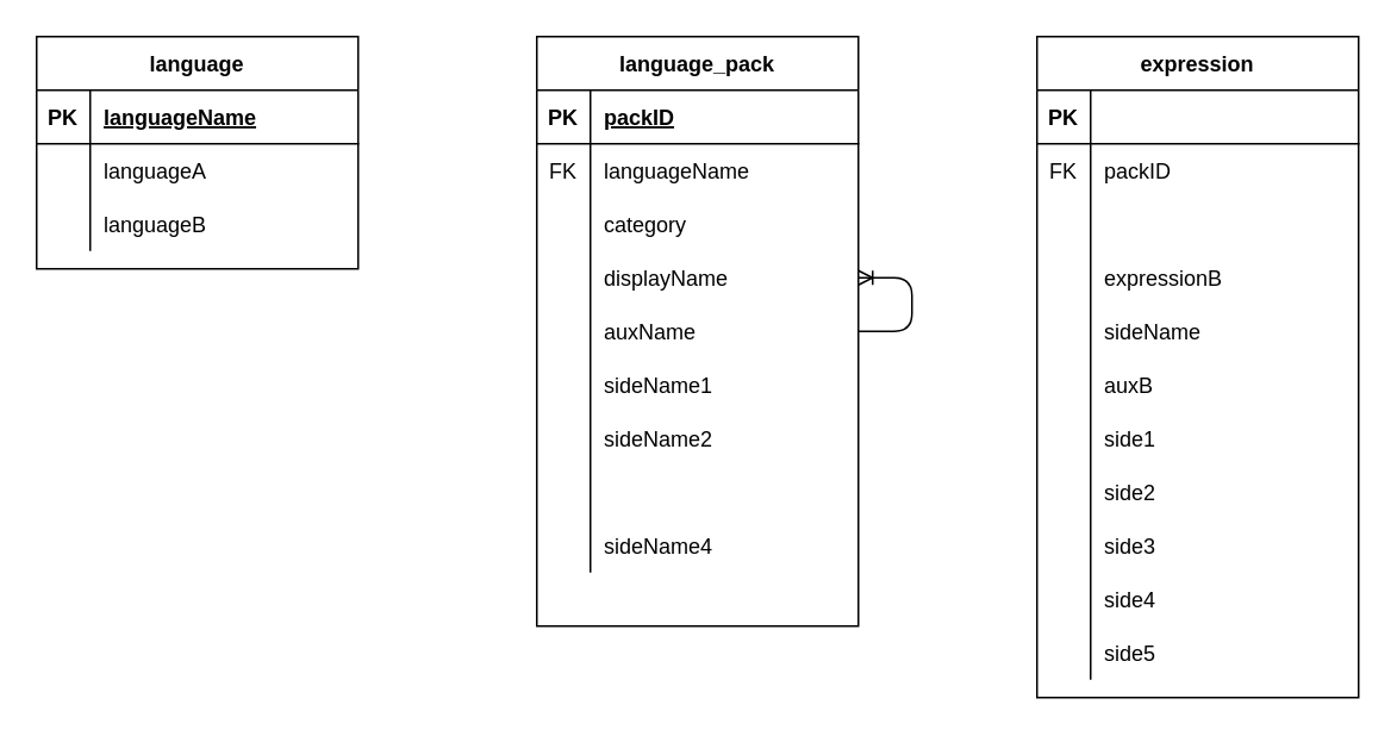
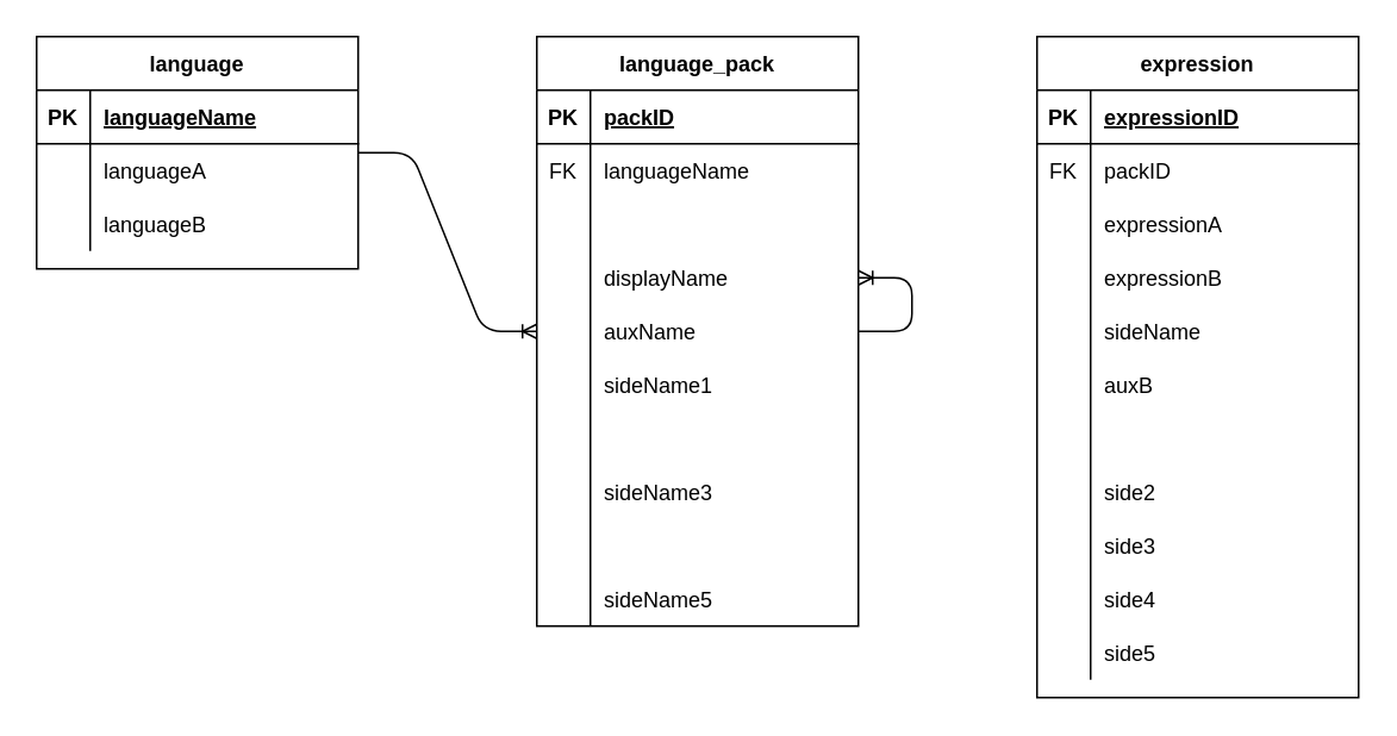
+ <mxCell id="48" value="expressionID" style="shape=partialRectangle;connectable=0;fillColor=none;top=0;left=0;bottom=0;right=0;align=left;spacingLeft=6;fontStyle=5;overflow=hidden;" vertex="1" parent="46"><mxGeometry x="30" width="150" height="30" as="geometry" /></mxCell>
- <mxCell id="23" value="category" style="shape=partialRectangle;connectable=0;fillColor=none;top=0;left=0;bottom=0;right=0;align=left;spacingLeft=6;overflow=hidden;" vertex="1" parent="21"><mxGeometry x="30" width="150" height="30" as="geometry" /></mxCell>
+ <mxCell id="54" value="expressionA" style="shape=partialRectangle;connectable=0;fillColor=none;top=0;left=0;bottom=0;right=0;align=left;spacingLeft=6;overflow=hidden;" vertex="1" parent="52"><mxGeometry x="30" width="150" height="30" as="geometry" /></mxCell>
+ <mxCell id="2" value="" style="edgeStyle=entityRelationEdgeStyle;fontSize=12;html=1;endArrow=ERoneToMany;" edge="1" parent="1" source="4" target="14"><mxGeometry width="100" height="100" relative="1" as="geometry"><mxPoint x="170" y="400" as="sourcePoint" /><mxPoint x="270" y="300" as="targetPoint" /></mxGeometry></mxCell>
- <mxCell id="35" value="sideName2" style="shape=partialRectangle;connectable=0;fillColor=none;top=0;left=0;bottom=0;right=0;align=left;spacingLeft=6;overflow=hidden;" vertex="1" parent="33"><mxGeometry x="30" width="150" height="30" as="geometry" /></mxCell>
- <mxCell id="66" value="side1" style="shape=partialRectangle;connectable=0;fillColor=none;top=0;left=0;bottom=0;right=0;align=left;spacingLeft=6;overflow=hidden;" vertex="1" parent="64"><mxGeometry x="30" width="150" height="30" as="geometry" /></mxCell>
+ <mxCell id="38" value="sideName3" style="shape=partialRectangle;connectable=0;fillColor=none;top=0;left=0;bottom=0;right=0;align=left;spacingLeft=6;overflow=hidden;" vertex="1" parent="36"><mxGeometry x="30" width="150" height="30" as="geometry" /></mxCell>
- <mxCell id="41" value="sideName4" style="shape=partialRectangle;connectable=0;fillColor=none;top=0;left=0;bottom=0;right=0;align=left;spacingLeft=6;overflow=hidden;" vertex="1" parent="39"><mxGeometry x="30" width="150" height="30" as="geometry" /></mxCell>
+ <mxCell id="44" value="sideName5" style="shape=partialRectangle;connectable=0;fillColor=none;top=0;left=0;bottom=0;right=0;align=left;spacingLeft=6;overflow=hidden;" vertex="1" parent="42"><mxGeometry x="30" width="150" height="30" as="geometry" /></mxCell>
